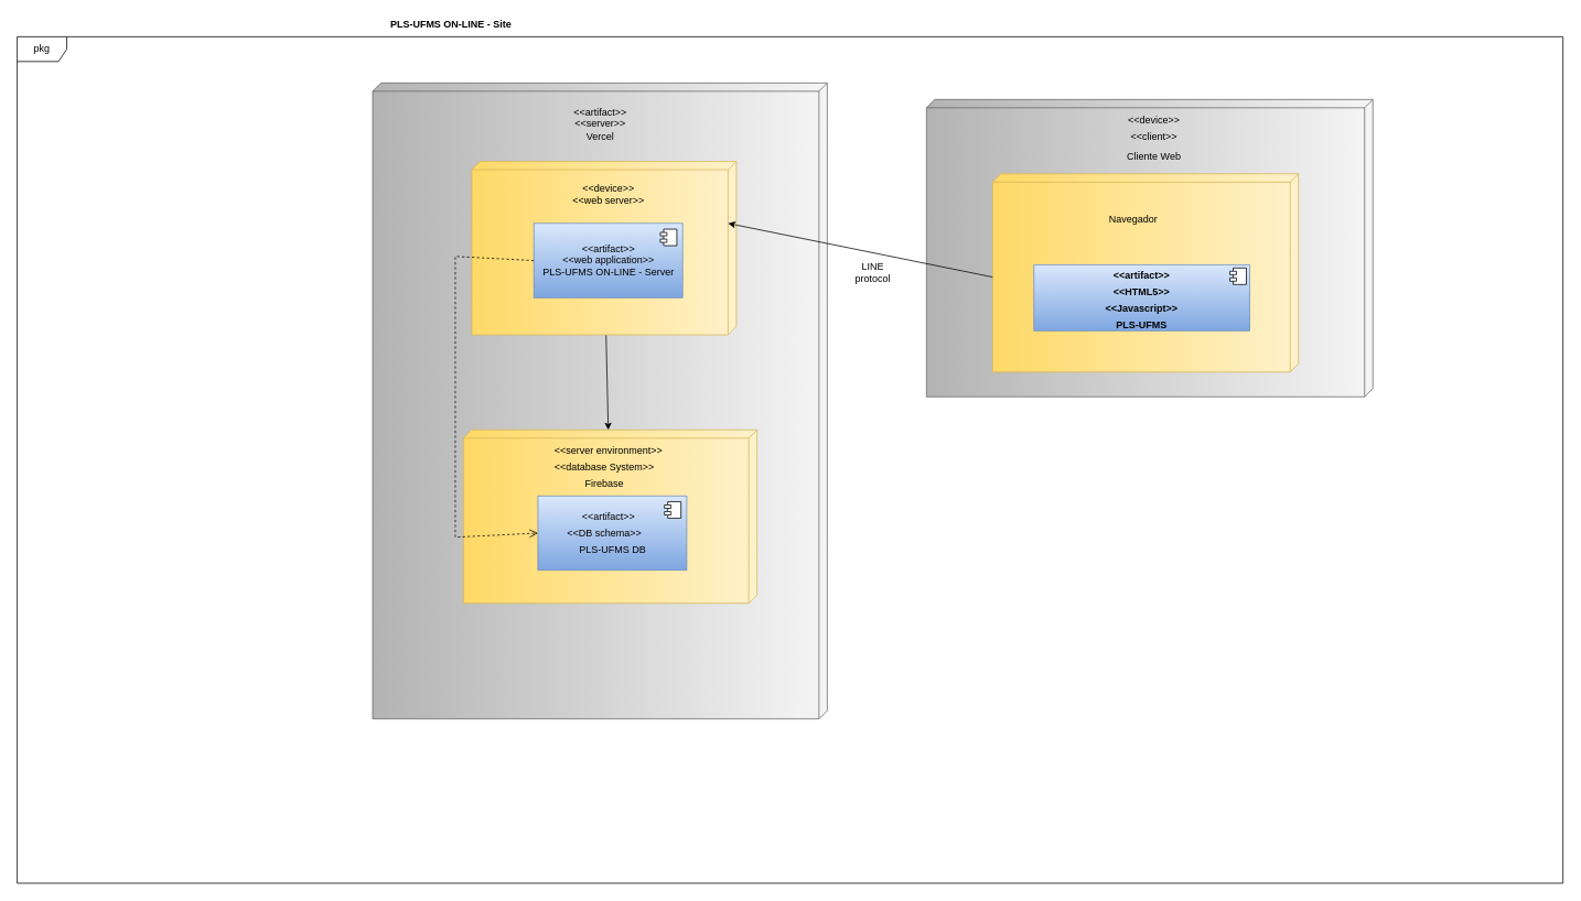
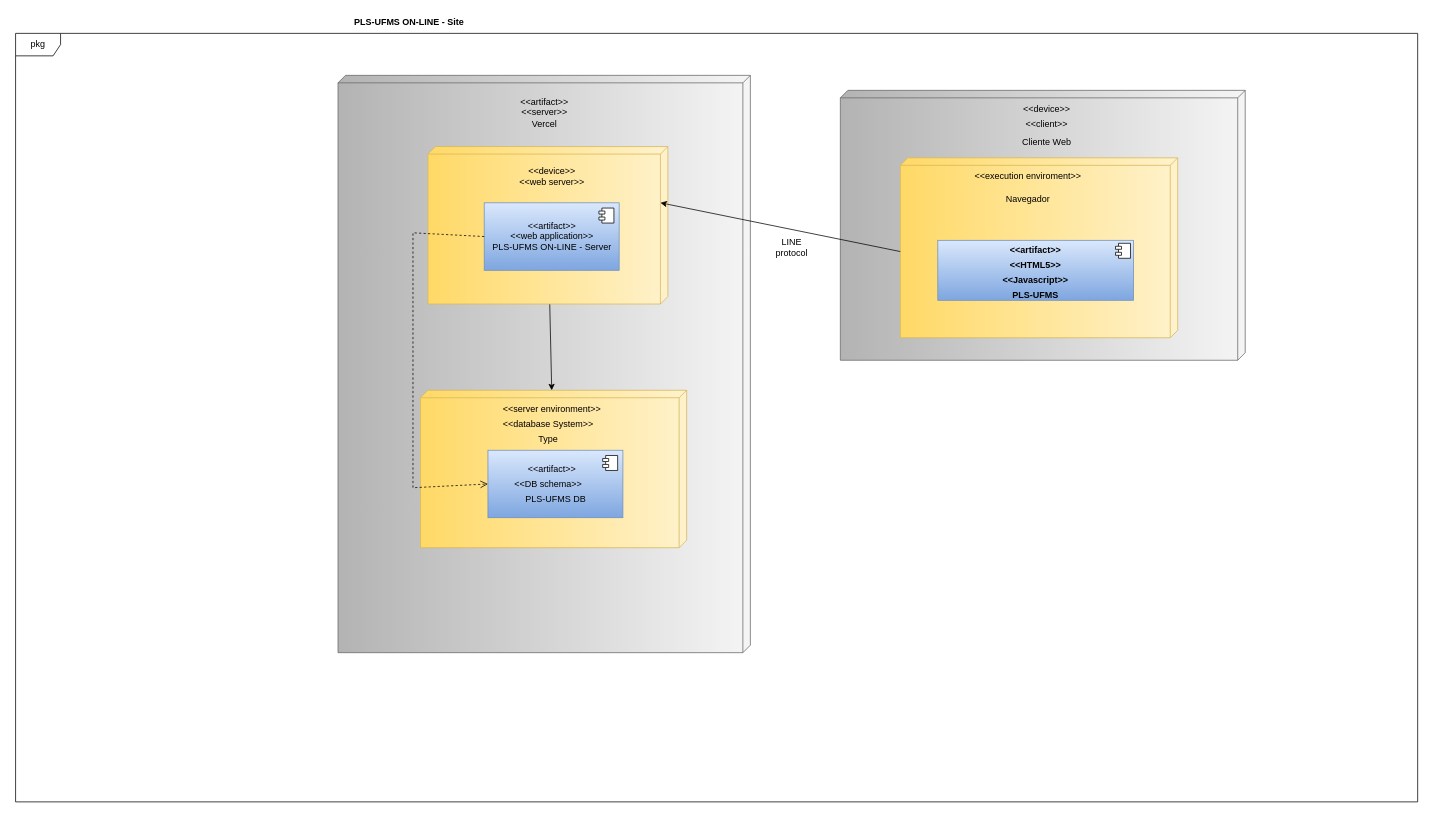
+ <mxCell id="9" value="&lt;font color=&quot;#000000&quot;&gt;&amp;lt;&amp;lt;execution enviroment&amp;gt;&amp;gt;&lt;/font&gt;" style="text;html=1;resizable=0;autosize=1;align=center;verticalAlign=middle;points=[];fillColor=none;strokeColor=none;" vertex="1" parent="1"><mxGeometry x="1285" y="220" width="170" height="30" as="geometry" /></mxCell>
- <mxCell id="18" value="Firebase" style="text;html=1;resizable=0;autosize=1;align=center;verticalAlign=middle;points=[];fillColor=none;strokeColor=none;rounded=0;fontFamily=Helvetica;fontSize=12;fontColor=default;" vertex="1" parent="1"><mxGeometry x="695" y="570" width="70" height="30" as="geometry" /></mxCell>
+ <mxCell id="18" value="Type" style="text;html=1;resizable=0;autosize=1;align=center;verticalAlign=middle;points=[];fillColor=none;strokeColor=none;rounded=0;fontFamily=Helvetica;fontSize=12;fontColor=default;" vertex="1" parent="1"><mxGeometry x="695" y="570" width="70" height="30" as="geometry" /></mxCell>
